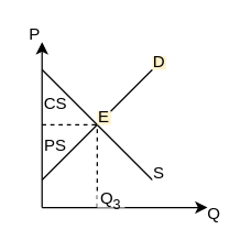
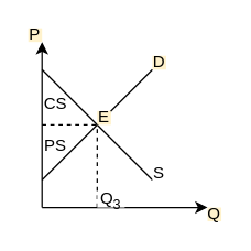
- <mxCell id="6" value="P" style="rounded=0;whiteSpace=wrap;html=1;strokeColor=none;" vertex="1" parent="1"><mxGeometry x="20" y="20" width="10" height="10" as="geometry" /></mxCell>
+ <mxCell id="6" value="P" style="rounded=0;whiteSpace=wrap;html=1;strokeColor=none;fillColor=#fff2cc;" vertex="1" parent="1"><mxGeometry x="20" y="20" width="10" height="10" as="geometry" /></mxCell>
- <mxCell id="7" value="Q" style="rounded=0;whiteSpace=wrap;html=1;strokeColor=none;" vertex="1" parent="1"><mxGeometry x="150" y="150" width="10" height="10" as="geometry" /></mxCell>
+ <mxCell id="7" value="Q" style="rounded=0;whiteSpace=wrap;html=1;strokeColor=none;fillColor=#fff2cc;" vertex="1" parent="1"><mxGeometry x="150" y="150" width="10" height="10" as="geometry" /></mxCell>
